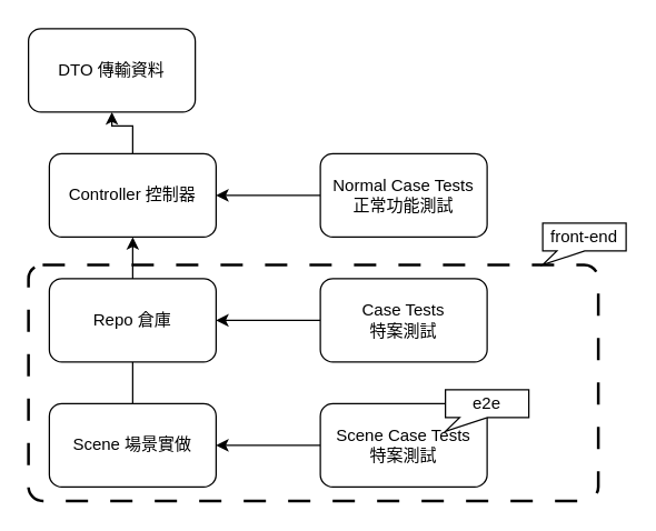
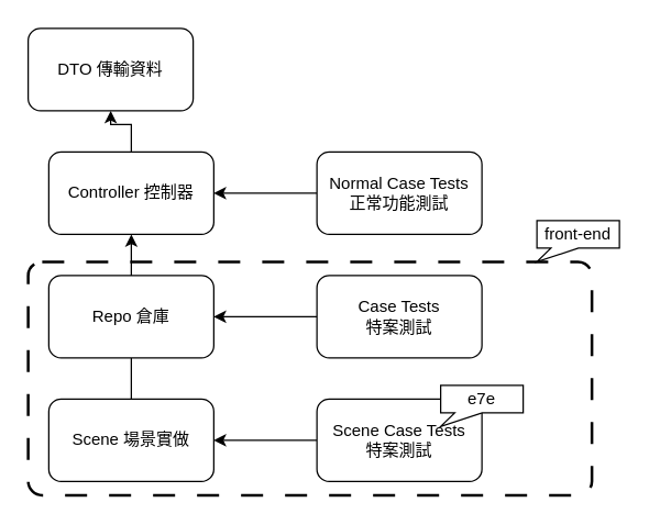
- <mxCell id="16" value="e2e" style="shape=callout;whiteSpace=wrap;html=1;perimeter=calloutPerimeter;position2=0;size=10;position=0.17;fillColor=light-dark(#FFFFFF,#FFF600);fontColor=light-dark(#000000,#000000);strokeColor=light-dark(#000000,#000000);" vertex="1" parent="1"><mxGeometry x="320" y="280" width="60" height="30" as="geometry" /></mxCell>
+ <mxCell id="16" value="e7e" style="shape=callout;whiteSpace=wrap;html=1;perimeter=calloutPerimeter;position2=0;size=10;position=0.17;fillColor=light-dark(#FFFFFF,#FFF600);fontColor=light-dark(#000000,#000000);strokeColor=light-dark(#000000,#000000);" vertex="1" parent="1"><mxGeometry x="320" y="280" width="60" height="30" as="geometry" /></mxCell>
